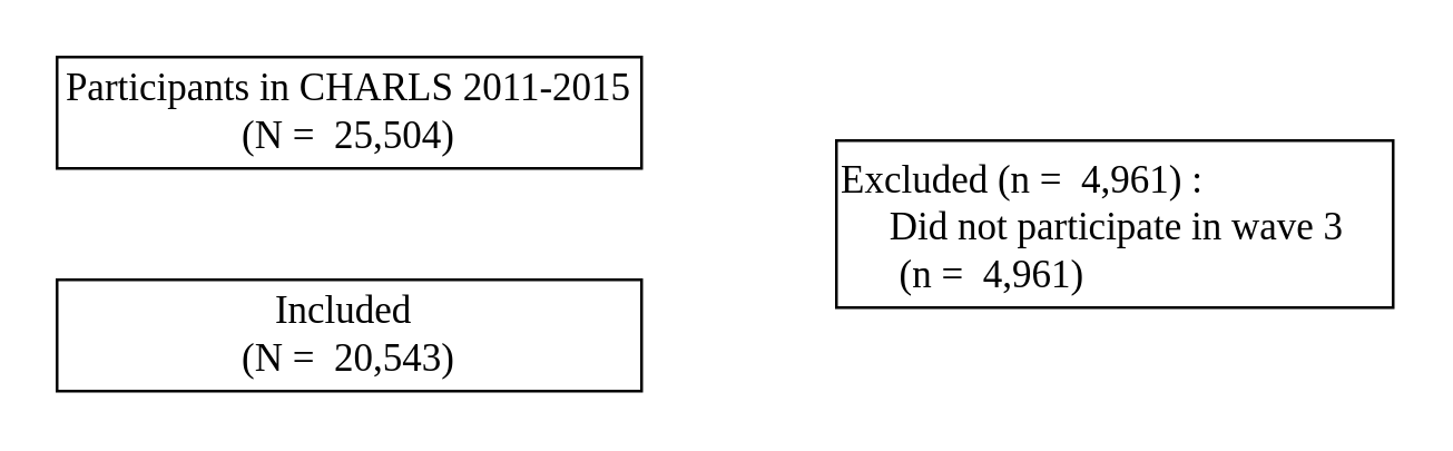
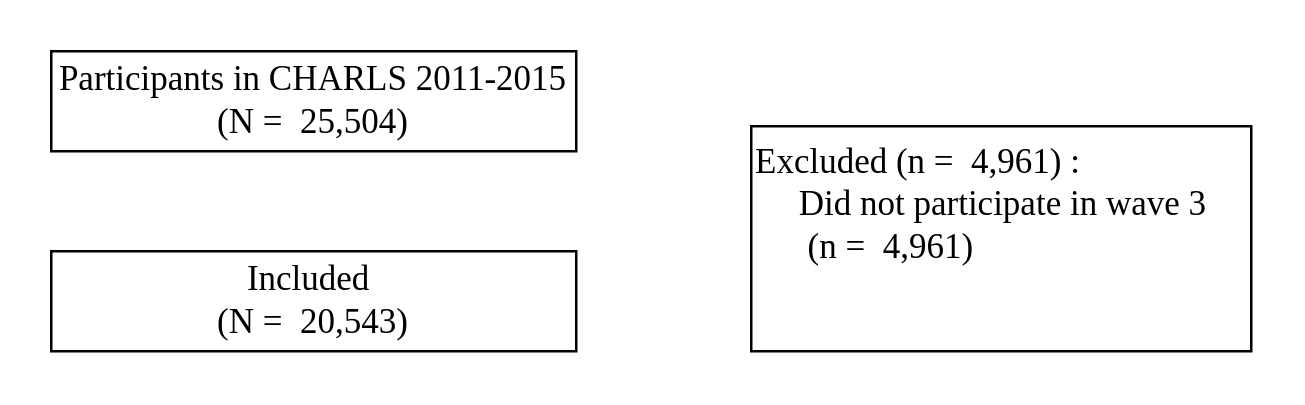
- <mxCell id="4" value="&lt;span&gt;Excluded&amp;nbsp;(n =&amp;nbsp; 4,961) :&lt;/span&gt;&lt;br&gt;&lt;span&gt;&amp;nbsp; &amp;nbsp; &amp;nbsp;Did not participate in wave 3&lt;br&gt;&lt;/span&gt;&amp;nbsp; &amp;nbsp; &amp;nbsp; (n =&amp;nbsp; 4,961)&lt;br&gt;" style="rounded=0;whiteSpace=wrap;html=1;fontSize=14;fontFamily=Times New Roman;align=left;verticalAlign=top;horizontal=1;" vertex="1" parent="1"><mxGeometry x="300" y="50" width="200" height="60" as="geometry" /></mxCell>
+ <mxCell id="4" value="&lt;span&gt;Excluded&amp;nbsp;(n =&amp;nbsp; 4,961) :&lt;/span&gt;&lt;br&gt;&lt;span&gt;&amp;nbsp; &amp;nbsp; &amp;nbsp;Did not participate in wave 3&lt;br&gt;&lt;/span&gt;&amp;nbsp; &amp;nbsp; &amp;nbsp; (n =&amp;nbsp; 4,961)&lt;br&gt;" style="rounded=0;whiteSpace=wrap;html=1;fontSize=14;fontFamily=Times New Roman;align=left;verticalAlign=top;horizontal=1;" vertex="1" parent="1"><mxGeometry x="300" y="50" width="200" height="90" as="geometry" /></mxCell>
